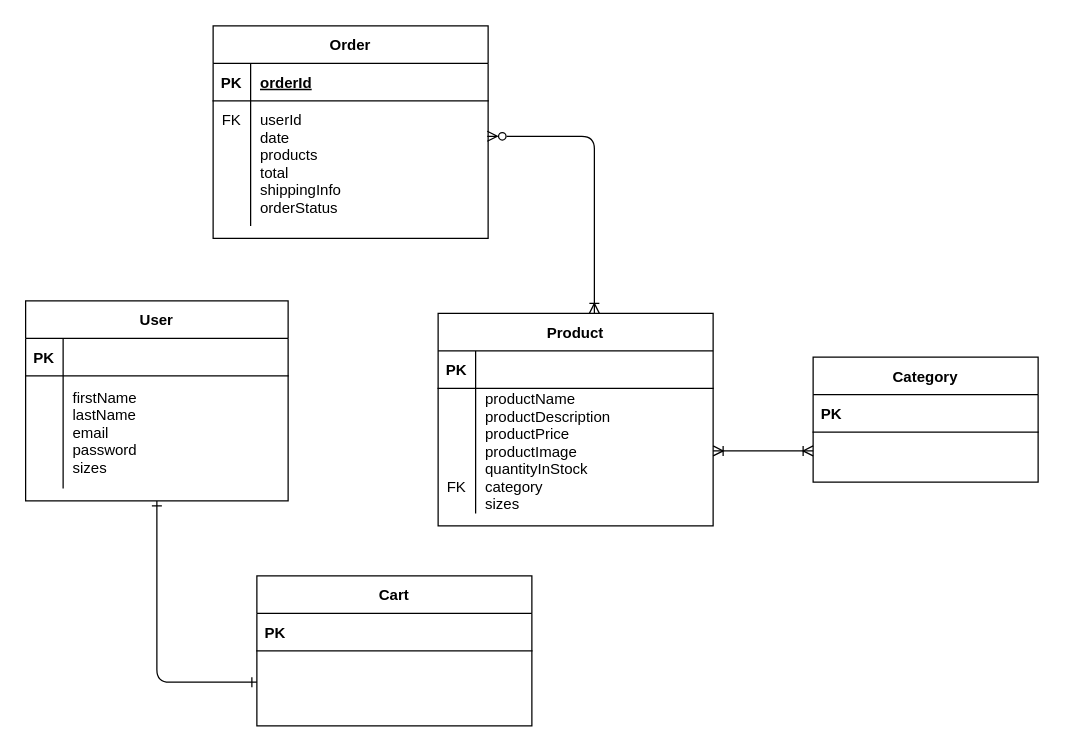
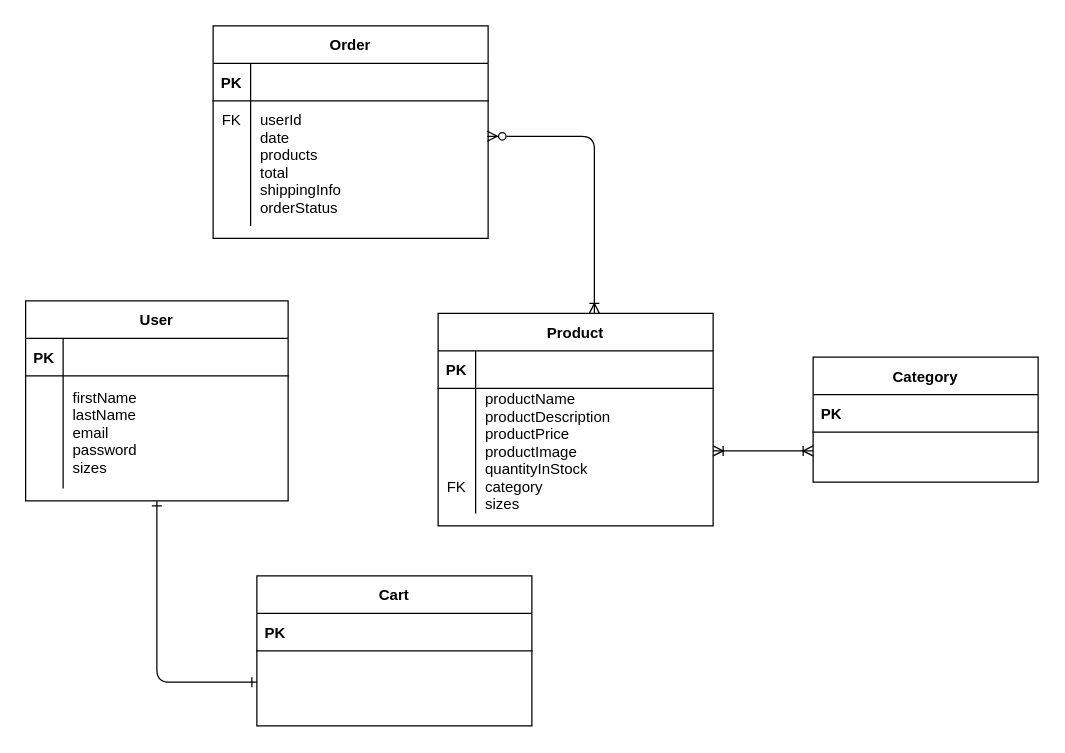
- <mxCell id="26" value="orderId" style="shape=partialRectangle;overflow=hidden;connectable=0;fillColor=none;top=0;left=0;bottom=0;right=0;align=left;spacingLeft=6;fontStyle=5;" parent="24" vertex="1"><mxGeometry x="30" width="190" height="30" as="geometry"><mxRectangle width="190" height="30" as="alternateBounds" /></mxGeometry></mxCell>
